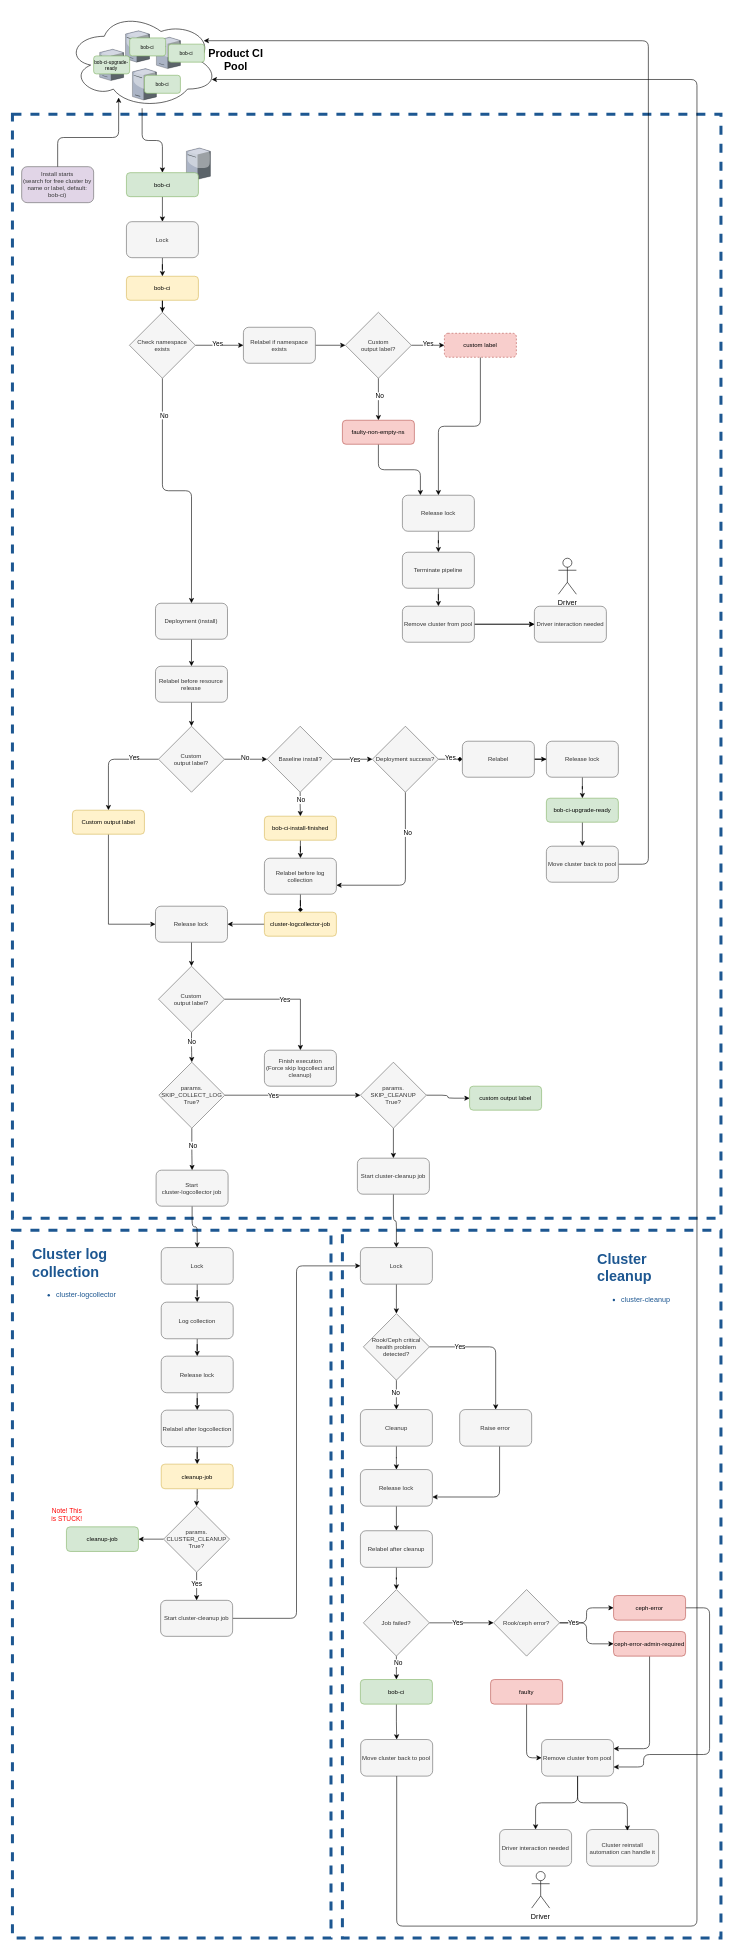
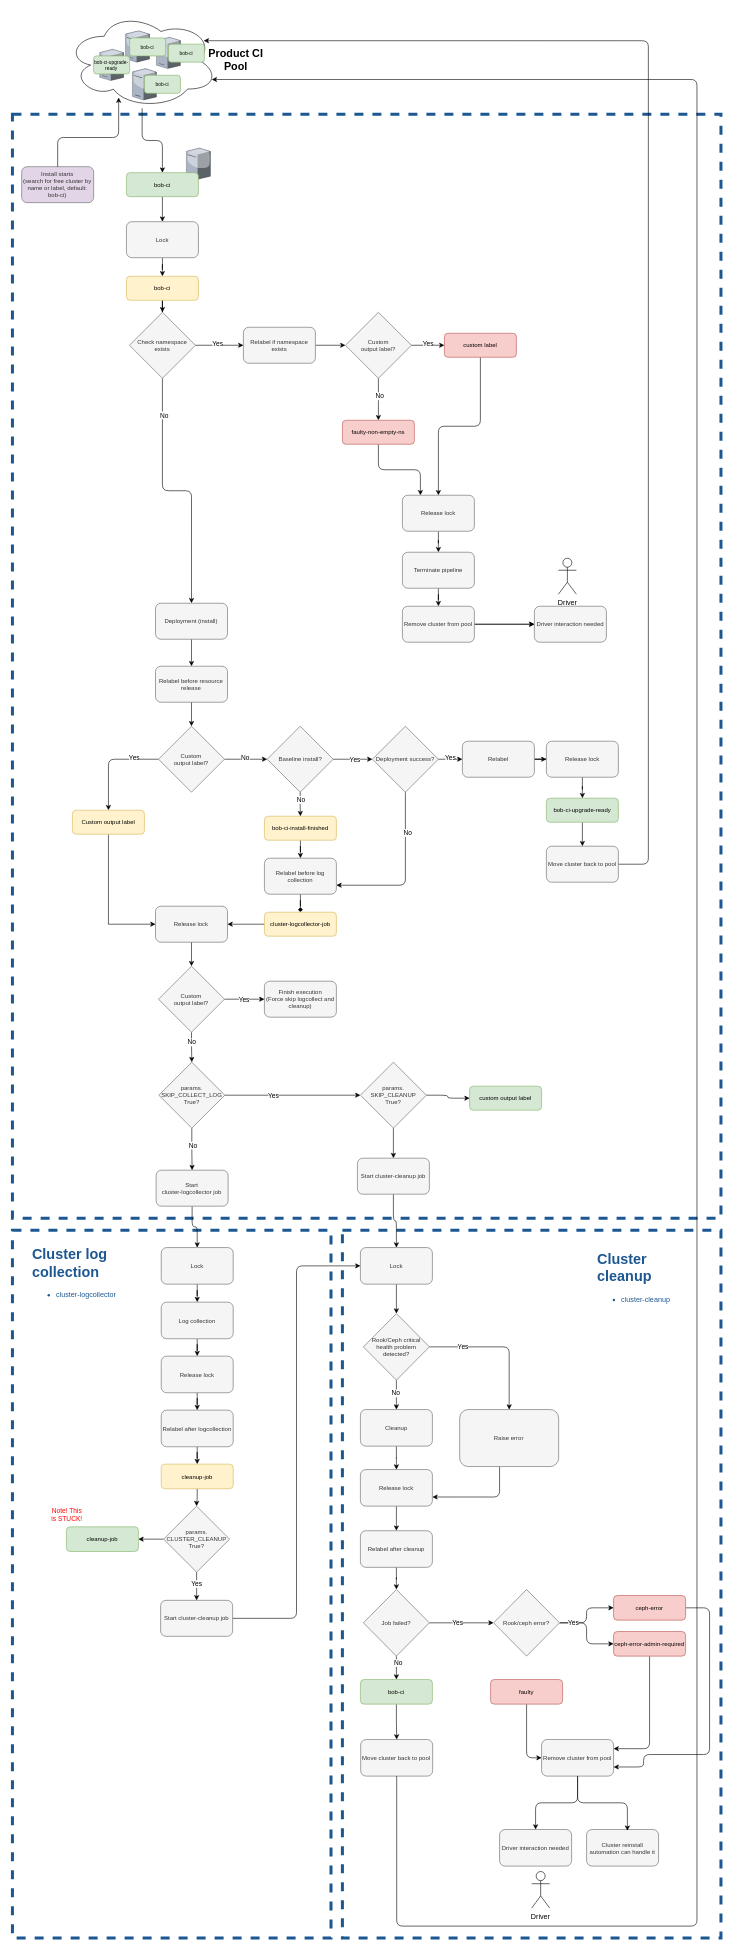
- <mxCell id="31" value="custom label" style="rounded=1;whiteSpace=wrap;html=1;fillColor=#f8cecc;strokeColor=#b85450;fontSize=10;dashed=1;" parent="1" vertex="1"><mxGeometry x="740" y="555" width="120" height="40" as="geometry" /></mxCell>
+ <mxCell id="31" value="custom label" style="rounded=1;whiteSpace=wrap;html=1;fillColor=#f8cecc;strokeColor=#b85450;fontSize=10;" parent="1" vertex="1"><mxGeometry x="740" y="555" width="120" height="40" as="geometry" /></mxCell>
- <mxCell id="115" value="" style="edgeStyle=orthogonalEdgeStyle;rounded=0;orthogonalLoop=1;jettySize=auto;html=1;endArrow=diamond;" parent="1" source="119" target="121" edge="1"><mxGeometry relative="1" as="geometry" /></mxCell>
+ <mxCell id="115" value="" style="edgeStyle=orthogonalEdgeStyle;rounded=0;orthogonalLoop=1;jettySize=auto;html=1;" parent="1" source="119" target="121" edge="1"><mxGeometry relative="1" as="geometry" /></mxCell>
- <mxCell id="142" value="Finish execution&lt;br&gt;(Force skip logcollect and cleanup)" style="rounded=1;whiteSpace=wrap;html=1;fillColor=#f5f5f5;fontColor=#333333;strokeColor=#666666;fontSize=10;" parent="1" vertex="1"><mxGeometry x="440" y="1750" width="120" height="60" as="geometry" /></mxCell>
+ <mxCell id="142" value="Finish execution&lt;br&gt;(Force skip logcollect and cleanup)" style="rounded=1;whiteSpace=wrap;html=1;fillColor=#f5f5f5;fontColor=#333333;strokeColor=#666666;fontSize=10;" parent="1" vertex="1"><mxGeometry x="440" y="1635" width="120" height="60" as="geometry" /></mxCell>
- <mxCell id="130" value="Raise error" style="rounded=1;whiteSpace=wrap;html=1;fillColor=#f5f5f5;fontColor=#333333;strokeColor=#666666;fontSize=10;movable=1;resizable=1;rotatable=1;deletable=1;editable=1;locked=0;connectable=1;" parent="1" vertex="1"><mxGeometry x="765.46" y="2349" width="120" height="61" as="geometry" /></mxCell>
+ <mxCell id="130" value="Raise error" style="rounded=1;whiteSpace=wrap;html=1;fillColor=#f5f5f5;fontColor=#333333;strokeColor=#666666;fontSize=10;movable=1;resizable=1;rotatable=1;deletable=1;editable=1;locked=0;connectable=1;" parent="1" vertex="1"><mxGeometry x="765.46" y="2349" width="165" height="95" as="geometry" /></mxCell>
